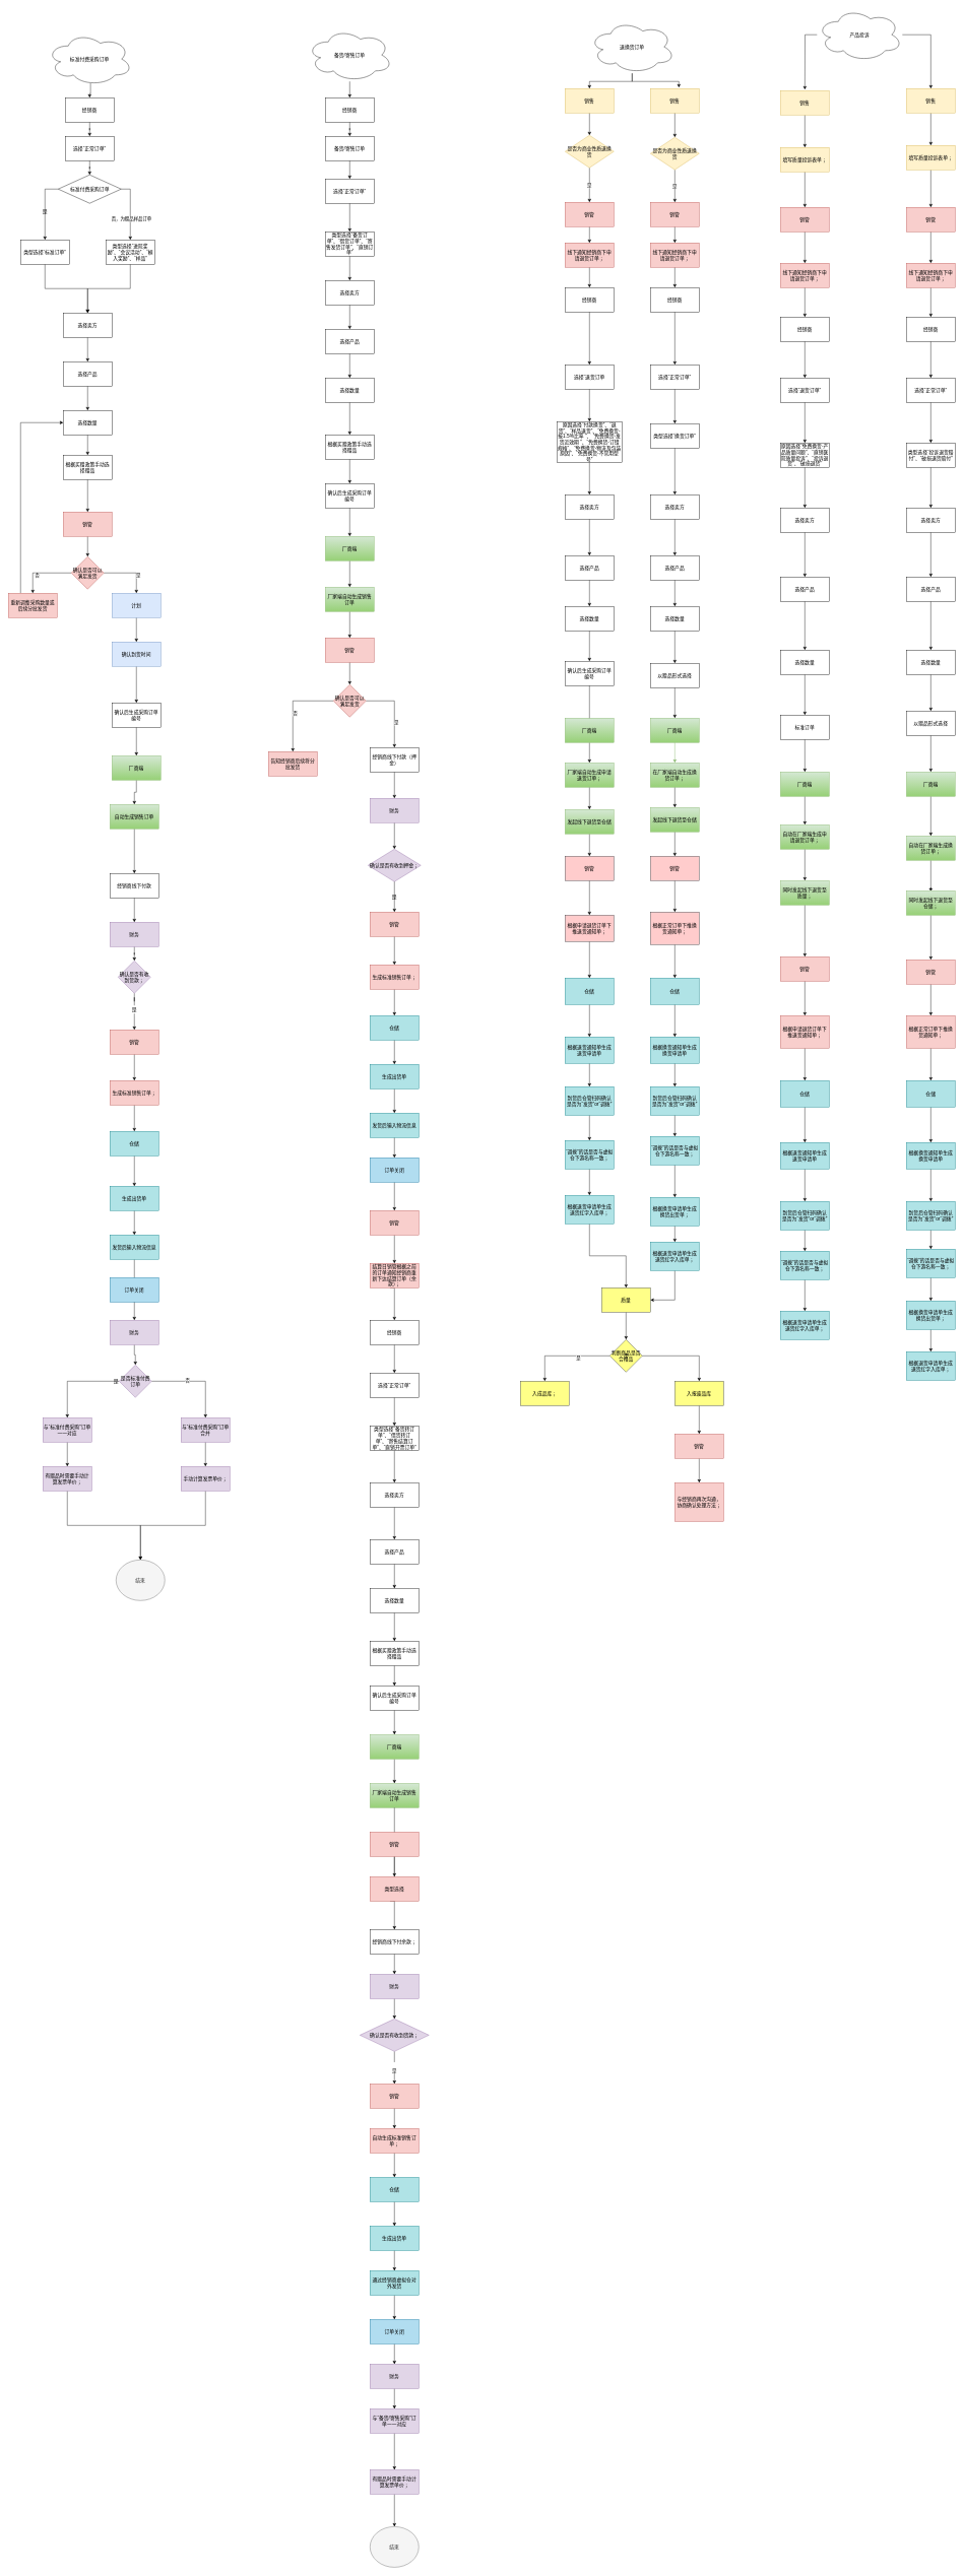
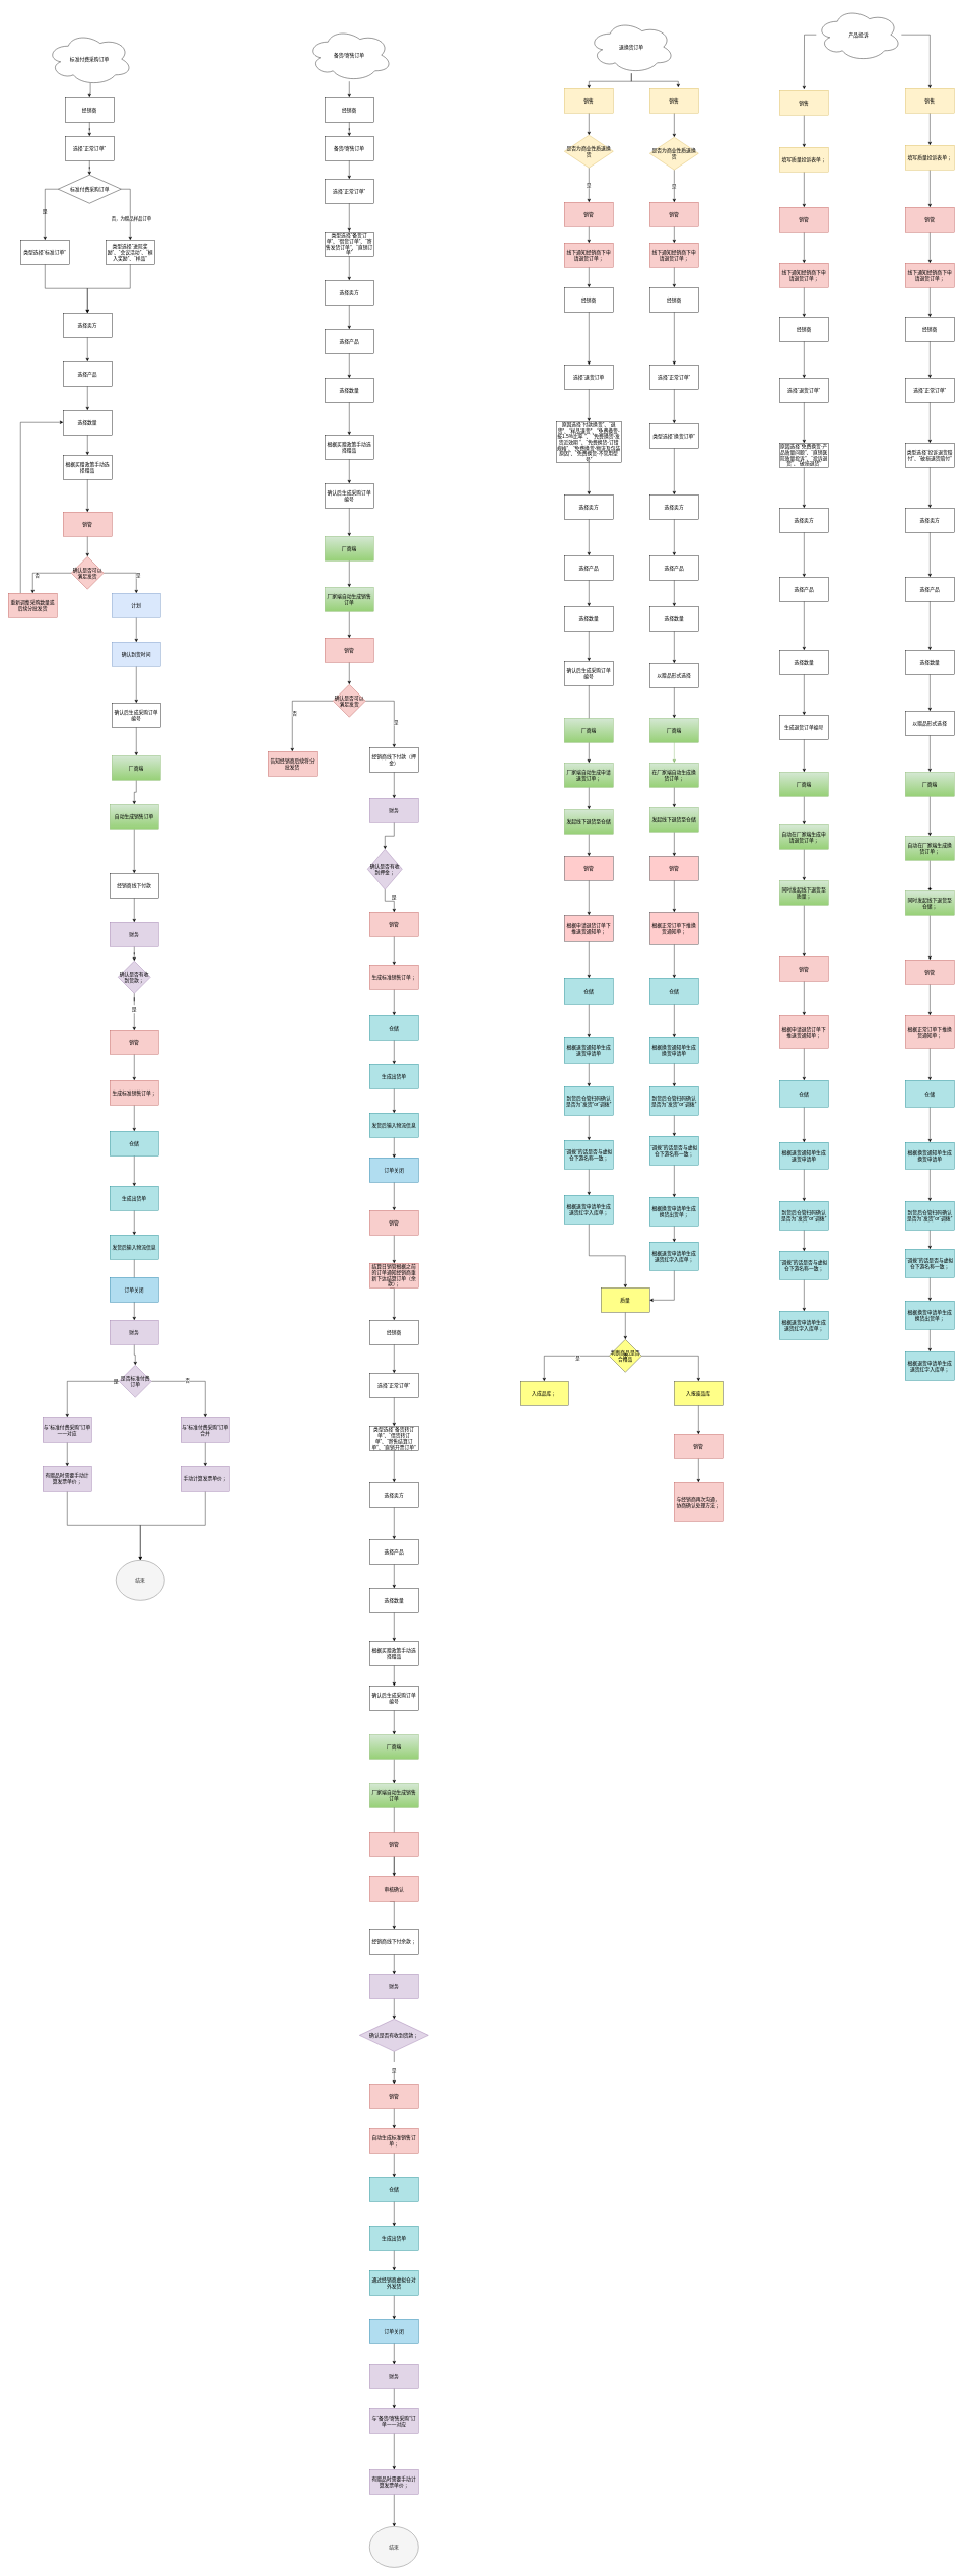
- <mxCell id="247" value="标准订单" style="rounded=0;whiteSpace=wrap;html=1;" vertex="1" parent="1"><mxGeometry x="1920" y="1760" width="120" height="60" as="geometry" /></mxCell>
+ <mxCell id="247" value="生成退货订单编号" style="rounded=0;whiteSpace=wrap;html=1;" vertex="1" parent="1"><mxGeometry x="1920" y="1760" width="120" height="60" as="geometry" /></mxCell>
- <mxCell id="90" value="确认是否有收到押金；" style="rhombus;whiteSpace=wrap;html=1;strokeColor=#9673a6;fillColor=#e1d5e7;" vertex="1" parent="1"><mxGeometry x="905" y="2090" width="130" height="80" as="geometry" /></mxCell>
+ <mxCell id="90" value="确认是否有收到押金；" style="rhombus;whiteSpace=wrap;html=1;strokeColor=#9673a6;fillColor=#e1d5e7;" vertex="1" parent="1"><mxGeometry x="905" y="2090" width="85" height="100" as="geometry" /></mxCell>
- <mxCell id="339" value="类型选择" style="whiteSpace=wrap;html=1;fillColor=#f8cecc;strokeColor=#b85450;" vertex="1" parent="1"><mxGeometry x="910" y="4619.94" width="120" height="60" as="geometry" /></mxCell>
+ <mxCell id="339" value="审核确认" style="whiteSpace=wrap;html=1;fillColor=#f8cecc;strokeColor=#b85450;" vertex="1" parent="1"><mxGeometry x="910" y="4619.94" width="120" height="60" as="geometry" /></mxCell>
